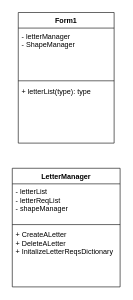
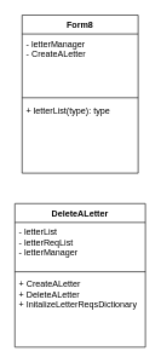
- <mxCell id="2" value="Form1" style="swimlane;fontStyle=1;align=center;verticalAlign=top;childLayout=stackLayout;horizontal=1;startSize=26;horizontalStack=0;resizeParent=1;resizeParentMax=0;resizeLast=0;collapsible=1;marginBottom=0;" vertex="1" parent="1"><mxGeometry x="30" y="20" width="160" height="218" as="geometry" /></mxCell>
+ <mxCell id="2" value="Form8" style="swimlane;fontStyle=1;align=center;verticalAlign=top;childLayout=stackLayout;horizontal=1;startSize=26;horizontalStack=0;resizeParent=1;resizeParentMax=0;resizeLast=0;collapsible=1;marginBottom=0;" vertex="1" parent="1"><mxGeometry x="30" y="20" width="160" height="218" as="geometry" /></mxCell>
- <mxCell id="3" value="- letterManager&#10;- ShapeManager&#10;" style="text;strokeColor=none;fillColor=none;align=left;verticalAlign=top;spacingLeft=4;spacingRight=4;overflow=hidden;rotatable=0;points=[[0,0.5],[1,0.5]];portConstraint=eastwest;" vertex="1" parent="2"><mxGeometry y="26" width="160" height="84" as="geometry" /></mxCell>
+ <mxCell id="3" value="- letterManager&#10;- CreateALetter&#10;" style="text;strokeColor=none;fillColor=none;align=left;verticalAlign=top;spacingLeft=4;spacingRight=4;overflow=hidden;rotatable=0;points=[[0,0.5],[1,0.5]];portConstraint=eastwest;" vertex="1" parent="2"><mxGeometry y="26" width="160" height="84" as="geometry" /></mxCell>
- <mxCell id="6" value="LetterManager" style="swimlane;fontStyle=1;align=center;verticalAlign=top;childLayout=stackLayout;horizontal=1;startSize=26;horizontalStack=0;resizeParent=1;resizeParentMax=0;resizeLast=0;collapsible=1;marginBottom=0;" vertex="1" parent="1"><mxGeometry x="20" y="280" width="180" height="198" as="geometry" /></mxCell>
+ <mxCell id="6" value="DeleteALetter" style="swimlane;fontStyle=1;align=center;verticalAlign=top;childLayout=stackLayout;horizontal=1;startSize=26;horizontalStack=0;resizeParent=1;resizeParentMax=0;resizeLast=0;collapsible=1;marginBottom=0;" vertex="1" parent="1"><mxGeometry x="20" y="280" width="180" height="198" as="geometry" /></mxCell>
- <mxCell id="7" value="- letterList&#10;- letterReqList&#10;- shapeManager" style="text;strokeColor=none;fillColor=none;align=left;verticalAlign=top;spacingLeft=4;spacingRight=4;overflow=hidden;rotatable=0;points=[[0,0.5],[1,0.5]];portConstraint=eastwest;" vertex="1" parent="6"><mxGeometry y="26" width="180" height="64" as="geometry" /></mxCell>
+ <mxCell id="7" value="- letterList&#10;- letterReqList&#10;- letterManager" style="text;strokeColor=none;fillColor=none;align=left;verticalAlign=top;spacingLeft=4;spacingRight=4;overflow=hidden;rotatable=0;points=[[0,0.5],[1,0.5]];portConstraint=eastwest;" vertex="1" parent="6"><mxGeometry y="26" width="180" height="64" as="geometry" /></mxCell>
